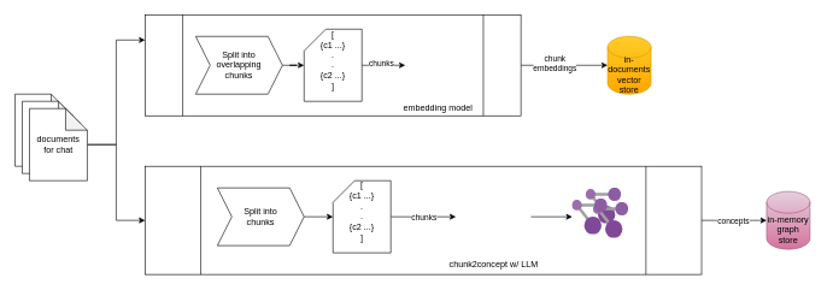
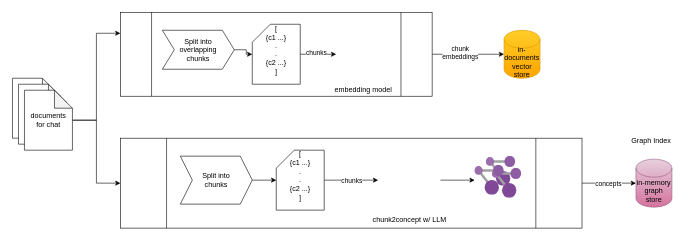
- <mxCell id="11" value="Split into&lt;div&gt;overlapping&lt;div&gt;chunks&lt;/div&gt;&lt;/div&gt;" style="shape=step;perimeter=stepPerimeter;whiteSpace=wrap;html=1;fixedSize=1;" vertex="1" parent="1"><mxGeometry x="270" y="50" width="120" height="80" as="geometry" /></mxCell>
+ <mxCell id="11" value="Split into&lt;div&gt;overlapping&lt;div&gt;chunks&lt;/div&gt;&lt;/div&gt;" style="shape=step;perimeter=stepPerimeter;whiteSpace=wrap;html=1;fixedSize=1;" vertex="1" parent="1"><mxGeometry x="270" y="50" width="120" height="65" as="geometry" /></mxCell>
+ <mxCell id="31" value="Graph Index" style="text;html=1;align=center;verticalAlign=middle;resizable=0;points=[];autosize=1;strokeColor=none;fillColor=none;" vertex="1" parent="1"><mxGeometry x="1040" y="220" width="90" height="30" as="geometry" /></mxCell>
